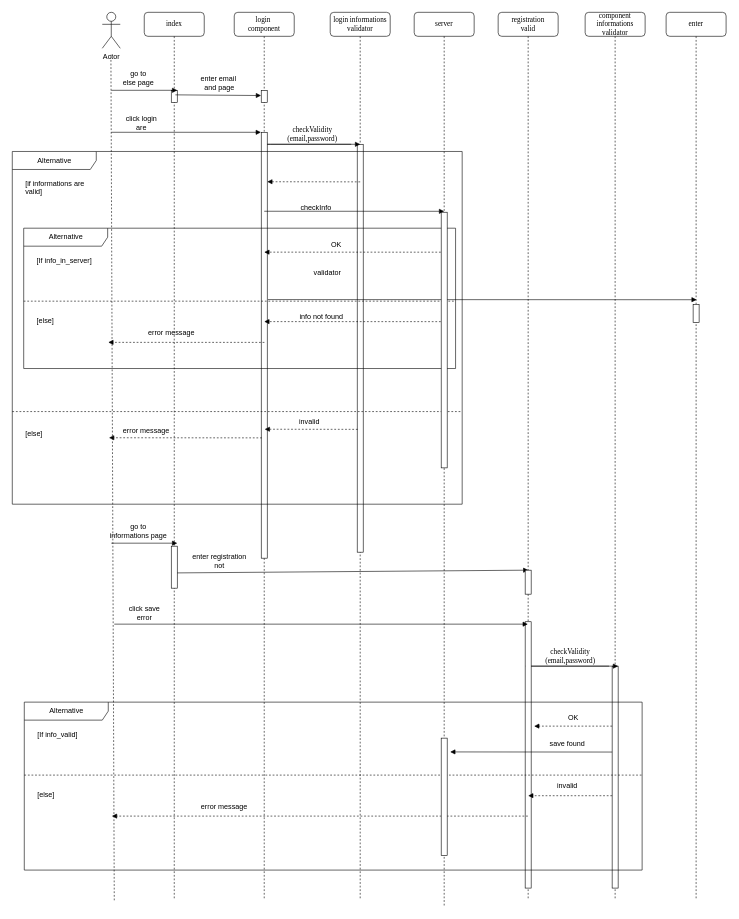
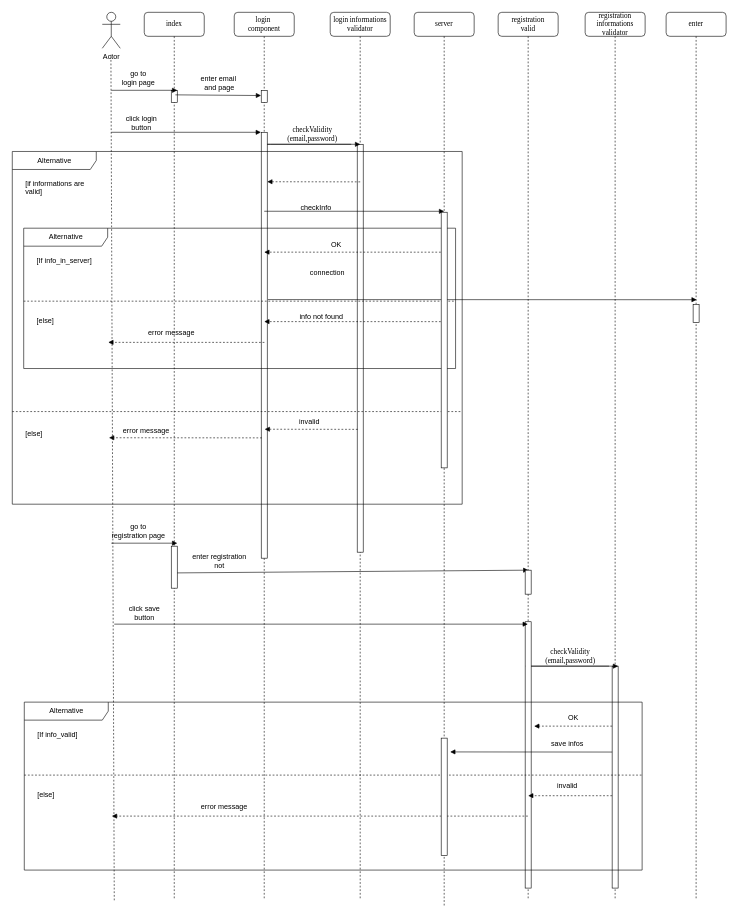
- <mxCell id="9" value="component informations&lt;br&gt;validator" style="shape=umlLifeline;perimeter=lifelinePerimeter;whiteSpace=wrap;html=1;container=1;collapsible=0;recursiveResize=0;outlineConnect=0;rounded=1;shadow=0;comic=0;labelBackgroundColor=none;strokeWidth=1;fontFamily=Verdana;fontSize=12;align=center;" parent="1" vertex="1"><mxGeometry x="975" y="20" width="100" height="1480" as="geometry" /></mxCell>
+ <mxCell id="9" value="registration informations&lt;br&gt;validator" style="shape=umlLifeline;perimeter=lifelinePerimeter;whiteSpace=wrap;html=1;container=1;collapsible=0;recursiveResize=0;outlineConnect=0;rounded=1;shadow=0;comic=0;labelBackgroundColor=none;strokeWidth=1;fontFamily=Verdana;fontSize=12;align=center;" parent="1" vertex="1"><mxGeometry x="975" y="20" width="100" height="1480" as="geometry" /></mxCell>
- <mxCell id="30" value="go to &lt;br&gt;else page" style="text;html=1;align=center;verticalAlign=middle;resizable=0;points=[];autosize=1;strokeColor=none;fillColor=none;" vertex="1" parent="1"><mxGeometry x="195" y="115" width="70" height="30" as="geometry" /></mxCell>
+ <mxCell id="30" value="go to &lt;br&gt;login page" style="text;html=1;align=center;verticalAlign=middle;resizable=0;points=[];autosize=1;strokeColor=none;fillColor=none;" vertex="1" parent="1"><mxGeometry x="195" y="115" width="70" height="30" as="geometry" /></mxCell>
- <mxCell id="32" value="click login &lt;br&gt;are" style="text;html=1;align=center;verticalAlign=middle;resizable=0;points=[];autosize=1;strokeColor=none;fillColor=none;" vertex="1" parent="1"><mxGeometry x="200" y="190" width="70" height="30" as="geometry" /></mxCell>
+ <mxCell id="32" value="click login &lt;br&gt;button" style="text;html=1;align=center;verticalAlign=middle;resizable=0;points=[];autosize=1;strokeColor=none;fillColor=none;" vertex="1" parent="1"><mxGeometry x="200" y="190" width="70" height="30" as="geometry" /></mxCell>
- <mxCell id="47" value="validator" style="text;html=1;align=center;verticalAlign=middle;resizable=0;points=[];autosize=1;strokeColor=none;fillColor=none;" vertex="1" parent="42"><mxGeometry x="470.996" y="64.859" width="70" height="20" as="geometry" /></mxCell>
+ <mxCell id="47" value="connection" style="text;html=1;align=center;verticalAlign=middle;resizable=0;points=[];autosize=1;strokeColor=none;fillColor=none;" vertex="1" parent="42"><mxGeometry x="470.996" y="64.859" width="70" height="20" as="geometry" /></mxCell>
- <mxCell id="22" value="go to &lt;br&gt;informations page" style="text;html=1;align=center;verticalAlign=middle;resizable=0;points=[];autosize=1;strokeColor=none;fillColor=none;" vertex="1" parent="19"><mxGeometry x="-60" y="850" width="100" height="30" as="geometry" /></mxCell>
+ <mxCell id="22" value="go to &lt;br&gt;registration page" style="text;html=1;align=center;verticalAlign=middle;resizable=0;points=[];autosize=1;strokeColor=none;fillColor=none;" vertex="1" parent="19"><mxGeometry x="-60" y="850" width="100" height="30" as="geometry" /></mxCell>
- <mxCell id="55" value="click save&lt;br&gt;error" style="text;html=1;align=center;verticalAlign=middle;resizable=0;points=[];autosize=1;strokeColor=none;fillColor=none;" vertex="1" parent="1"><mxGeometry x="205" y="1006" width="70" height="30" as="geometry" /></mxCell>
+ <mxCell id="55" value="click save&lt;br&gt;button" style="text;html=1;align=center;verticalAlign=middle;resizable=0;points=[];autosize=1;strokeColor=none;fillColor=none;" vertex="1" parent="1"><mxGeometry x="205" y="1006" width="70" height="30" as="geometry" /></mxCell>
- <mxCell id="61" value="save found" style="text;html=1;align=center;verticalAlign=middle;resizable=0;points=[];autosize=1;strokeColor=none;fillColor=none;" vertex="1" parent="56"><mxGeometry x="870.006" y="59.998" width="70" height="20" as="geometry" /></mxCell>
+ <mxCell id="61" value="save infos" style="text;html=1;align=center;verticalAlign=middle;resizable=0;points=[];autosize=1;strokeColor=none;fillColor=none;" vertex="1" parent="56"><mxGeometry x="870.006" y="59.998" width="70" height="20" as="geometry" /></mxCell>
